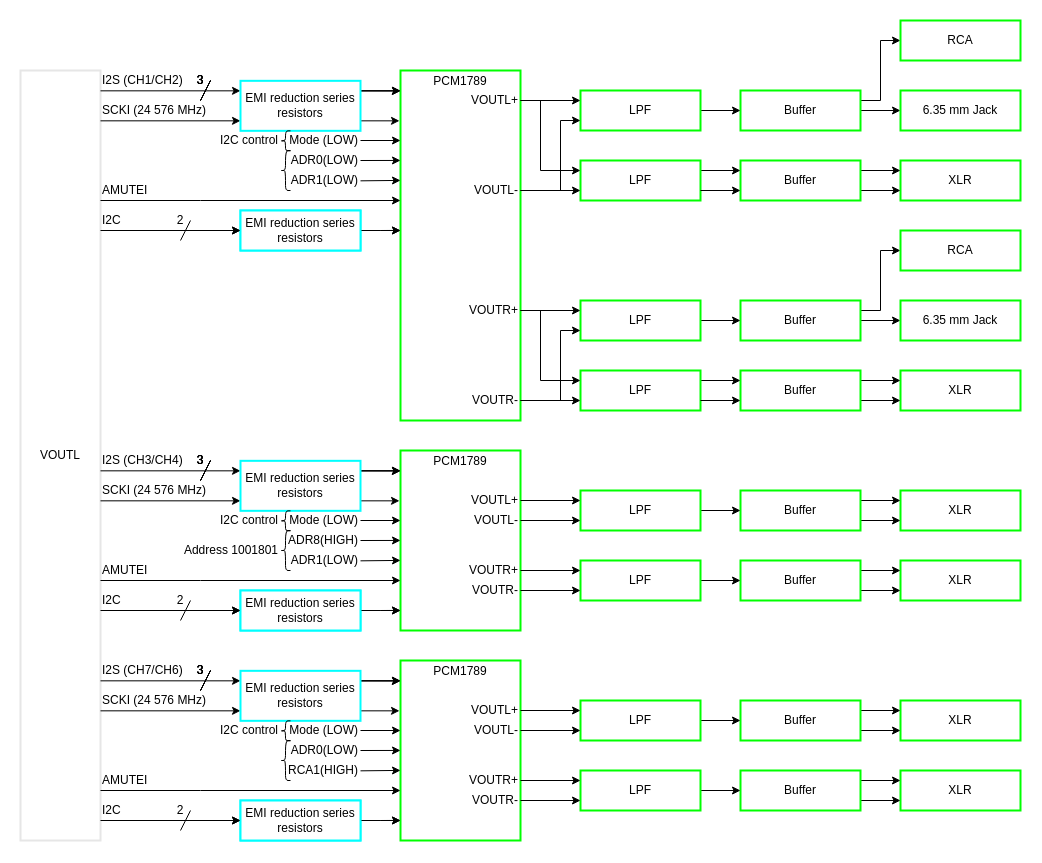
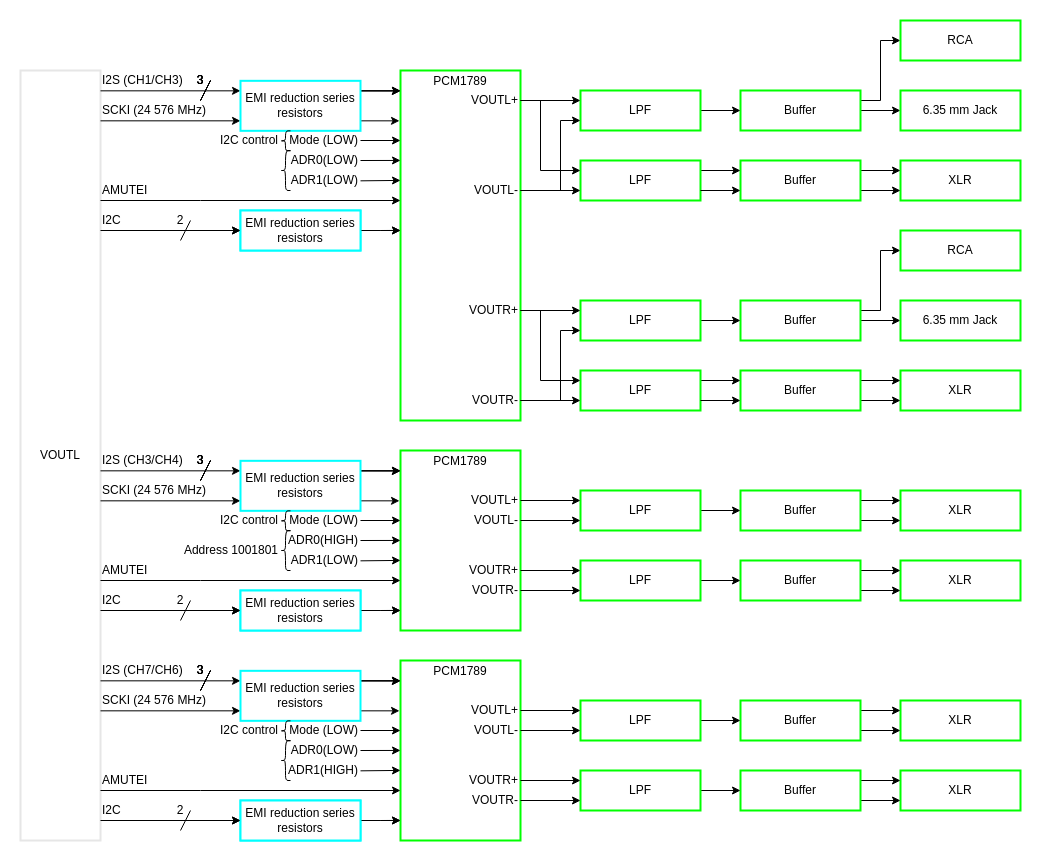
- <mxCell id="6" value="I2S (CH1/CH2)" style="text;html=1;strokeColor=none;fillColor=none;align=left;verticalAlign=middle;whiteSpace=wrap;rounded=0;fontColor=#000000;" parent="1" vertex="1"><mxGeometry x="100" y="70.33" width="100" height="20" as="geometry" /></mxCell>
+ <mxCell id="6" value="I2S (CH1/CH3)" style="text;html=1;strokeColor=none;fillColor=none;align=left;verticalAlign=middle;whiteSpace=wrap;rounded=0;fontColor=#000000;" parent="1" vertex="1"><mxGeometry x="100" y="70.33" width="100" height="20" as="geometry" /></mxCell>
- <mxCell id="125" value="ADR8(HIGH)" style="text;html=1;strokeColor=none;fillColor=none;align=right;verticalAlign=middle;whiteSpace=wrap;rounded=0;fontColor=#000000;" parent="1" vertex="1"><mxGeometry x="280" y="530" width="80" height="20" as="geometry" /></mxCell>
+ <mxCell id="125" value="ADR0(HIGH)" style="text;html=1;strokeColor=none;fillColor=none;align=right;verticalAlign=middle;whiteSpace=wrap;rounded=0;fontColor=#000000;" parent="1" vertex="1"><mxGeometry x="280" y="530" width="80" height="20" as="geometry" /></mxCell>
- <mxCell id="191" value="RCA1(HIGH)" style="text;html=1;strokeColor=none;fillColor=none;align=right;verticalAlign=middle;whiteSpace=wrap;rounded=0;fontColor=#000000;" parent="1" vertex="1"><mxGeometry x="280" y="760.33" width="80" height="20" as="geometry" /></mxCell>
+ <mxCell id="191" value="ADR1(HIGH)" style="text;html=1;strokeColor=none;fillColor=none;align=right;verticalAlign=middle;whiteSpace=wrap;rounded=0;fontColor=#000000;" parent="1" vertex="1"><mxGeometry x="280" y="760.33" width="80" height="20" as="geometry" /></mxCell>
